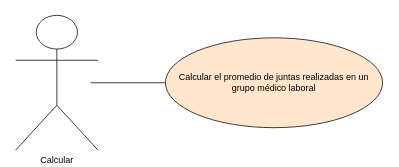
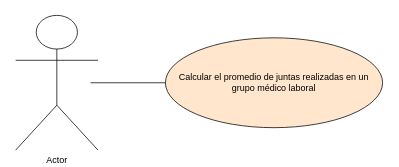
- <mxCell id="2" value="Calcular" style="shape=umlActor;verticalLabelPosition=bottom;verticalAlign=top;html=1;outlineConnect=0;movable=1;resizable=1;rotatable=1;deletable=1;editable=1;locked=0;connectable=1;" vertex="1" parent="1"><mxGeometry x="20" y="20" width="110" height="180" as="geometry" /></mxCell>
+ <mxCell id="2" value="Actor" style="shape=umlActor;verticalLabelPosition=bottom;verticalAlign=top;html=1;outlineConnect=0;movable=1;resizable=1;rotatable=1;deletable=1;editable=1;locked=0;connectable=1;" vertex="1" parent="1"><mxGeometry x="20" y="20" width="110" height="180" as="geometry" /></mxCell>
